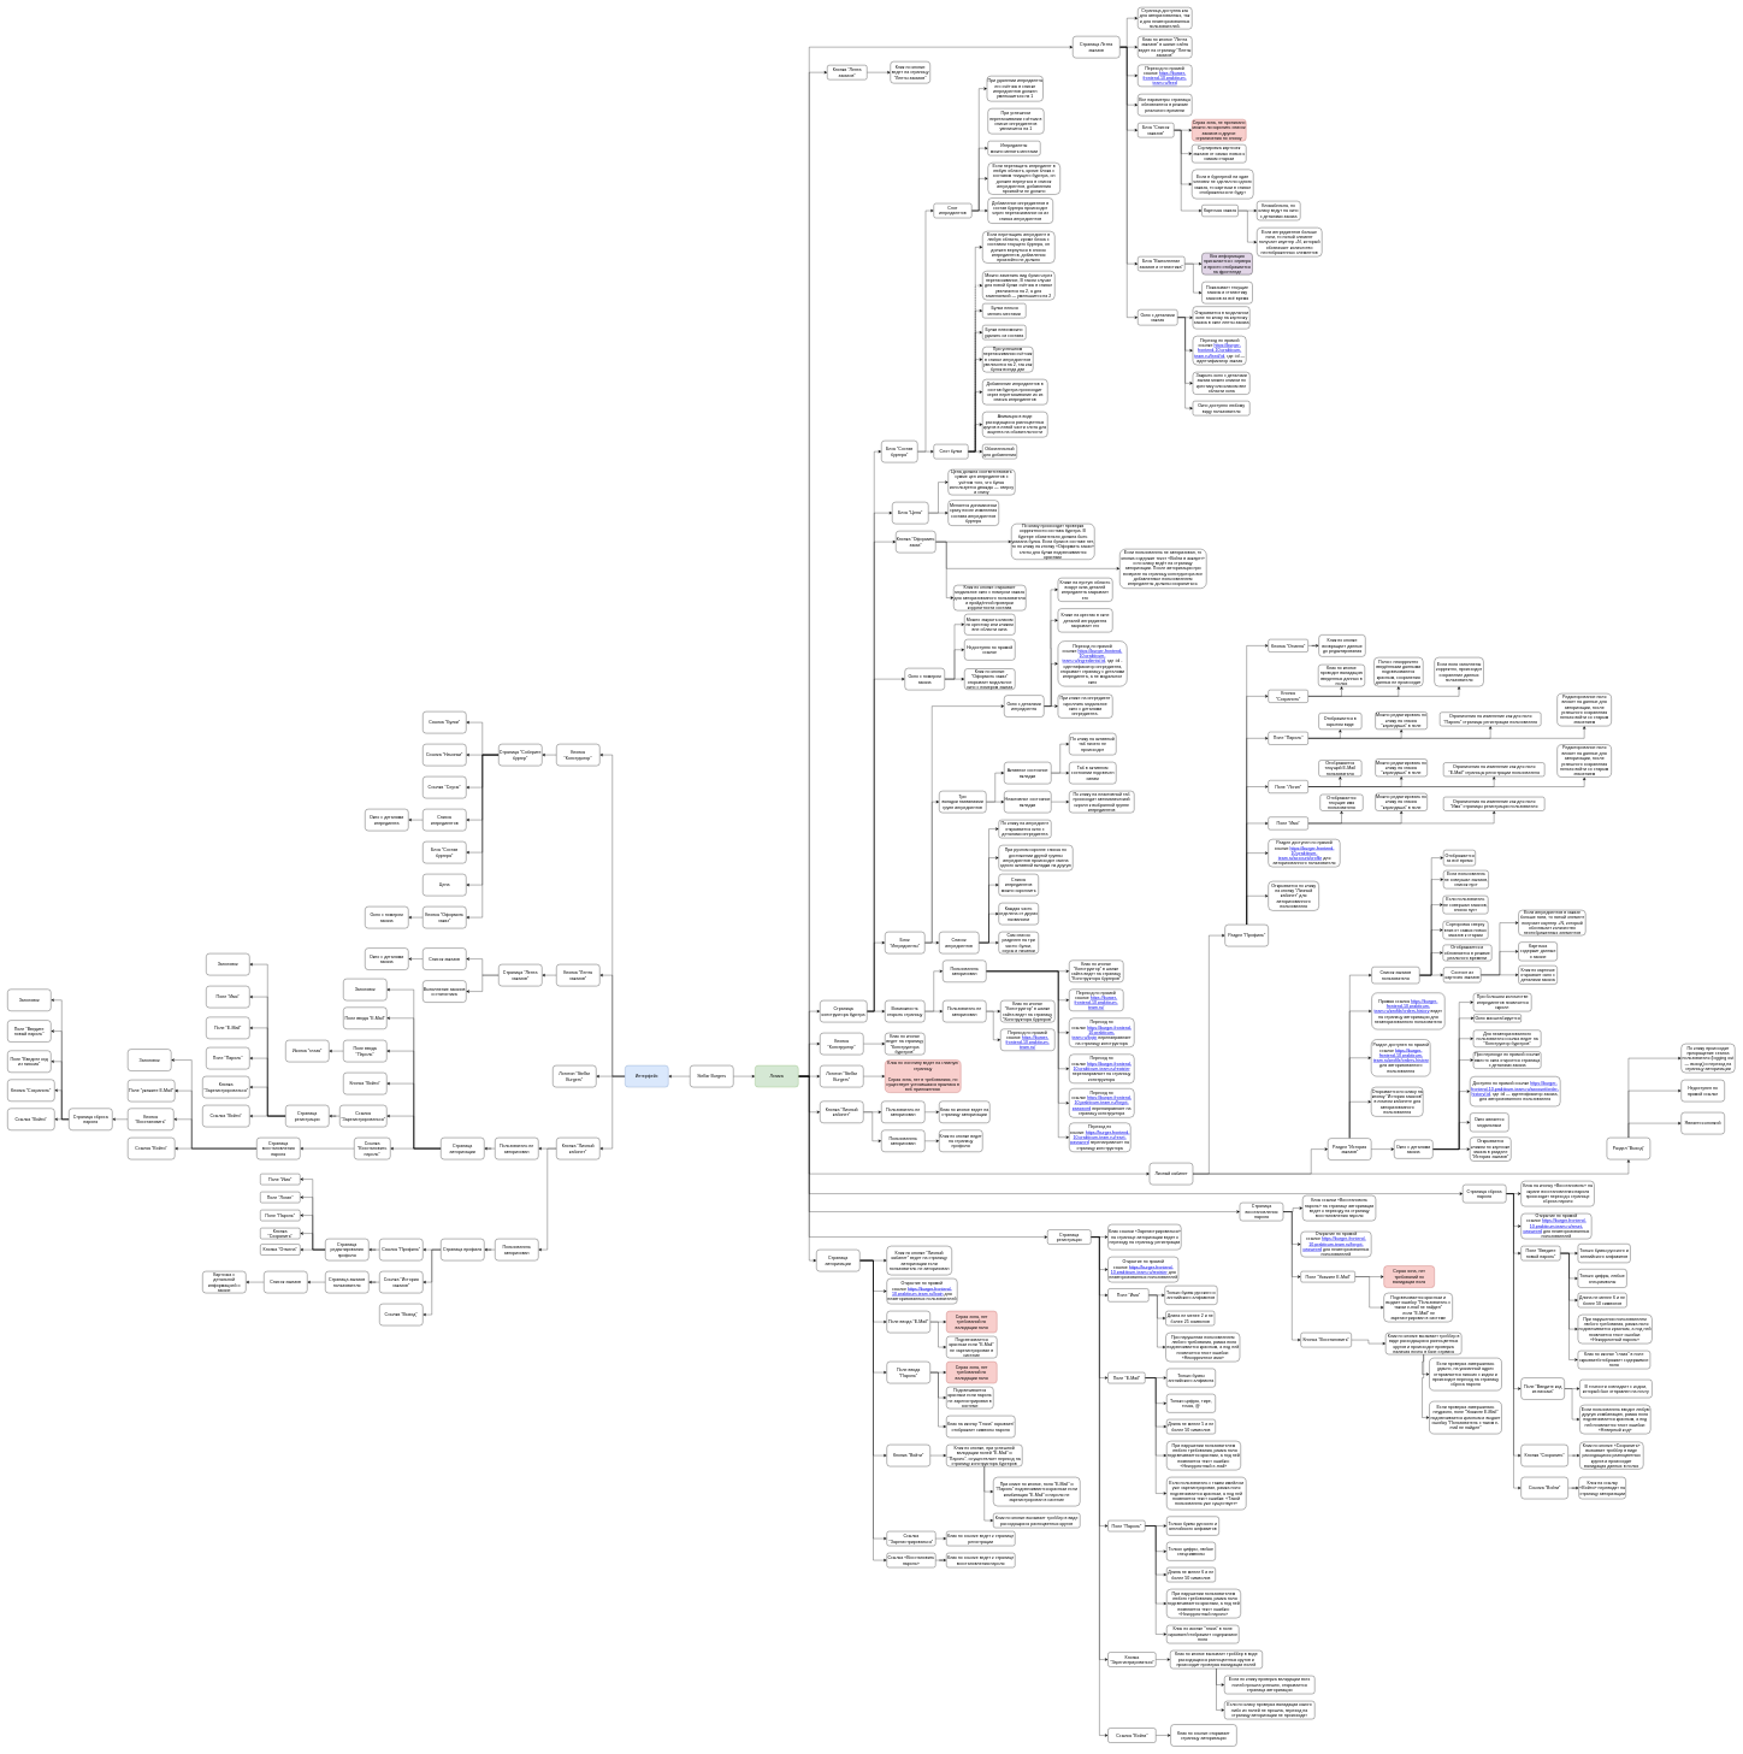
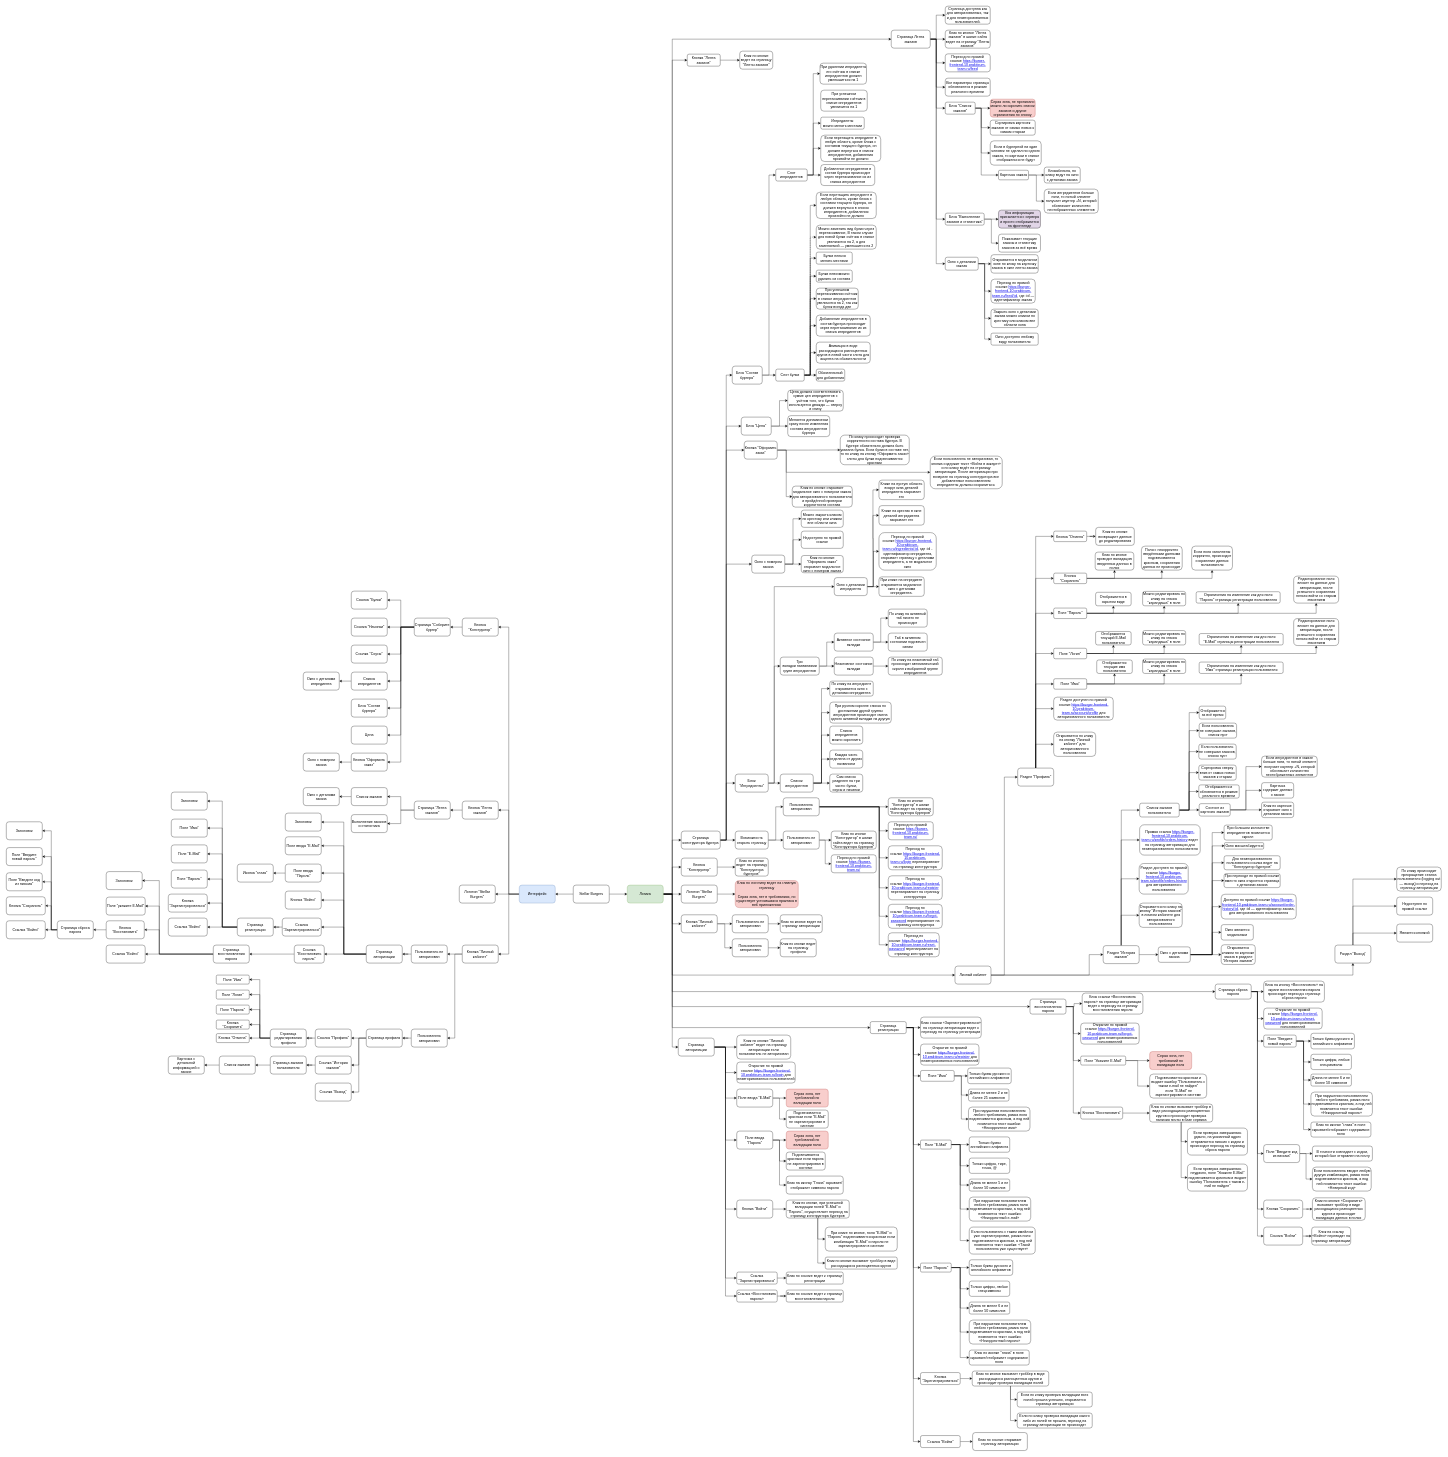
- <mxCell id="340" value="При клике на ингредиент скроллить модальное окно с деталями ингредиента." style="rounded=1;whiteSpace=wrap;html=1;" vertex="1" parent="1"><mxGeometry x="2929" y="1922.5" width="151" height="65" as="geometry" /></mxCell>
+ <mxCell id="340" value="При клике на ингредиент открывается модальное окно с деталями ингредиента." style="rounded=1;whiteSpace=wrap;html=1;" vertex="1" parent="1"><mxGeometry x="2929" y="1922.5" width="151" height="65" as="geometry" /></mxCell>
- <mxCell id="235" value="Клик по кнопке вызывает&amp;nbsp;троббер в виде расходящихся разноцветных кругов и происходит проверка наличия почты в базе сервиса" style="rounded=1;whiteSpace=wrap;html=1;" vertex="1" parent="1"><mxGeometry x="3836.5" y="3690" width="210" height="60" as="geometry" /></mxCell>
+ <mxCell id="235" value="Клик по кнопке вызывает&amp;nbsp;троббер в виде расходящихся разноцветных кругов и происходит проверка наличия почты в базе сервиса" style="rounded=1;whiteSpace=wrap;html=1;" vertex="1" parent="1"><mxGeometry x="3831.5" y="3680" width="210" height="60" as="geometry" /></mxCell>
